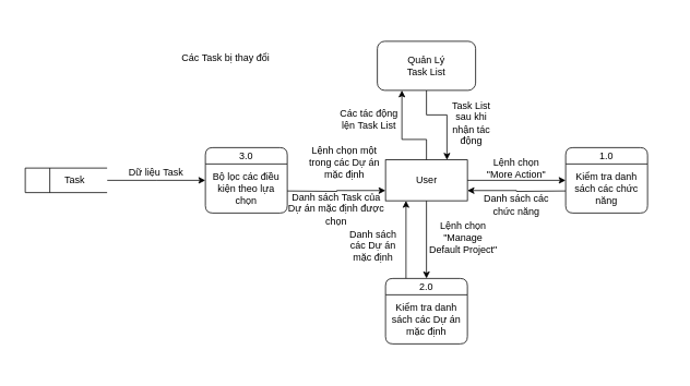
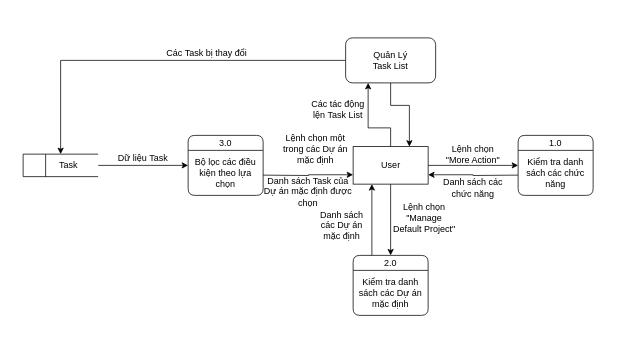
+ <mxCell id="26" style="edgeStyle=orthogonalEdgeStyle;rounded=0;orthogonalLoop=1;jettySize=auto;html=1;entryX=0.5;entryY=0;entryDx=0;entryDy=0;" edge="1" parent="1" source="27" target="22"><mxGeometry relative="1" as="geometry" /></mxCell>
- <mxCell id="29" value="Task List sau khi nhận tác động" style="text;html=1;strokeColor=none;fillColor=none;align=center;verticalAlign=middle;whiteSpace=wrap;rounded=0;" vertex="1" parent="1"><mxGeometry x="540" y="130" width="70" height="40" as="geometry" /></mxCell>
